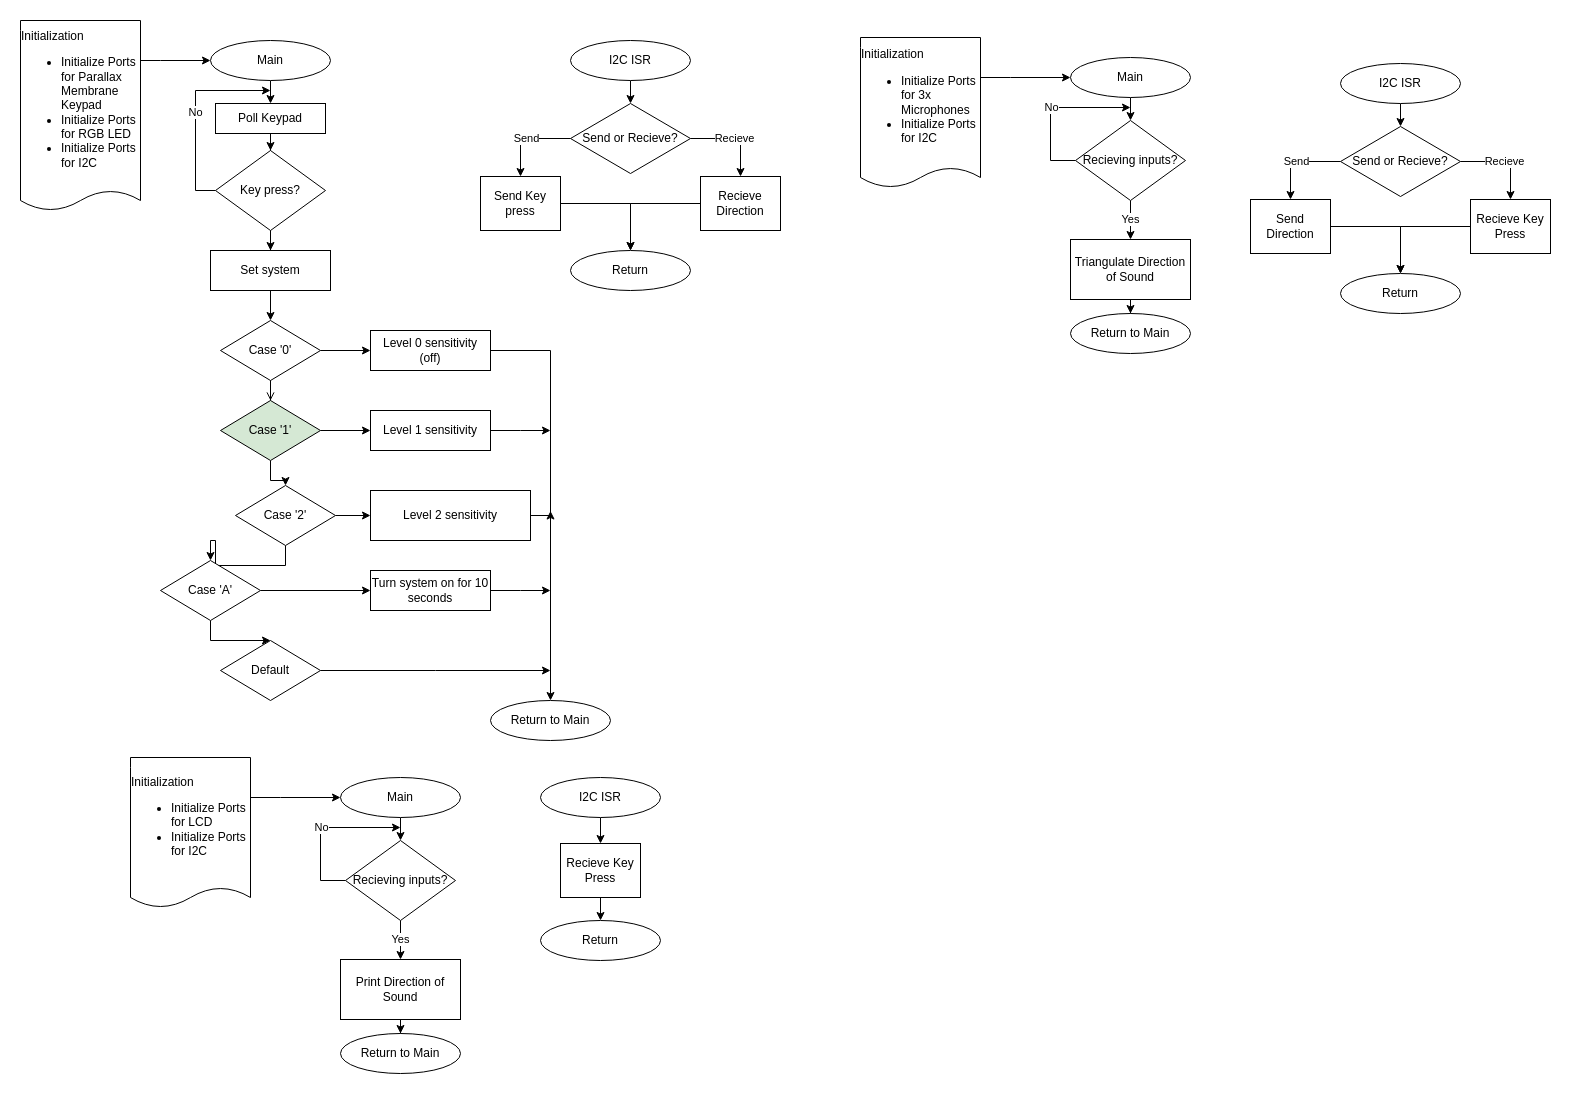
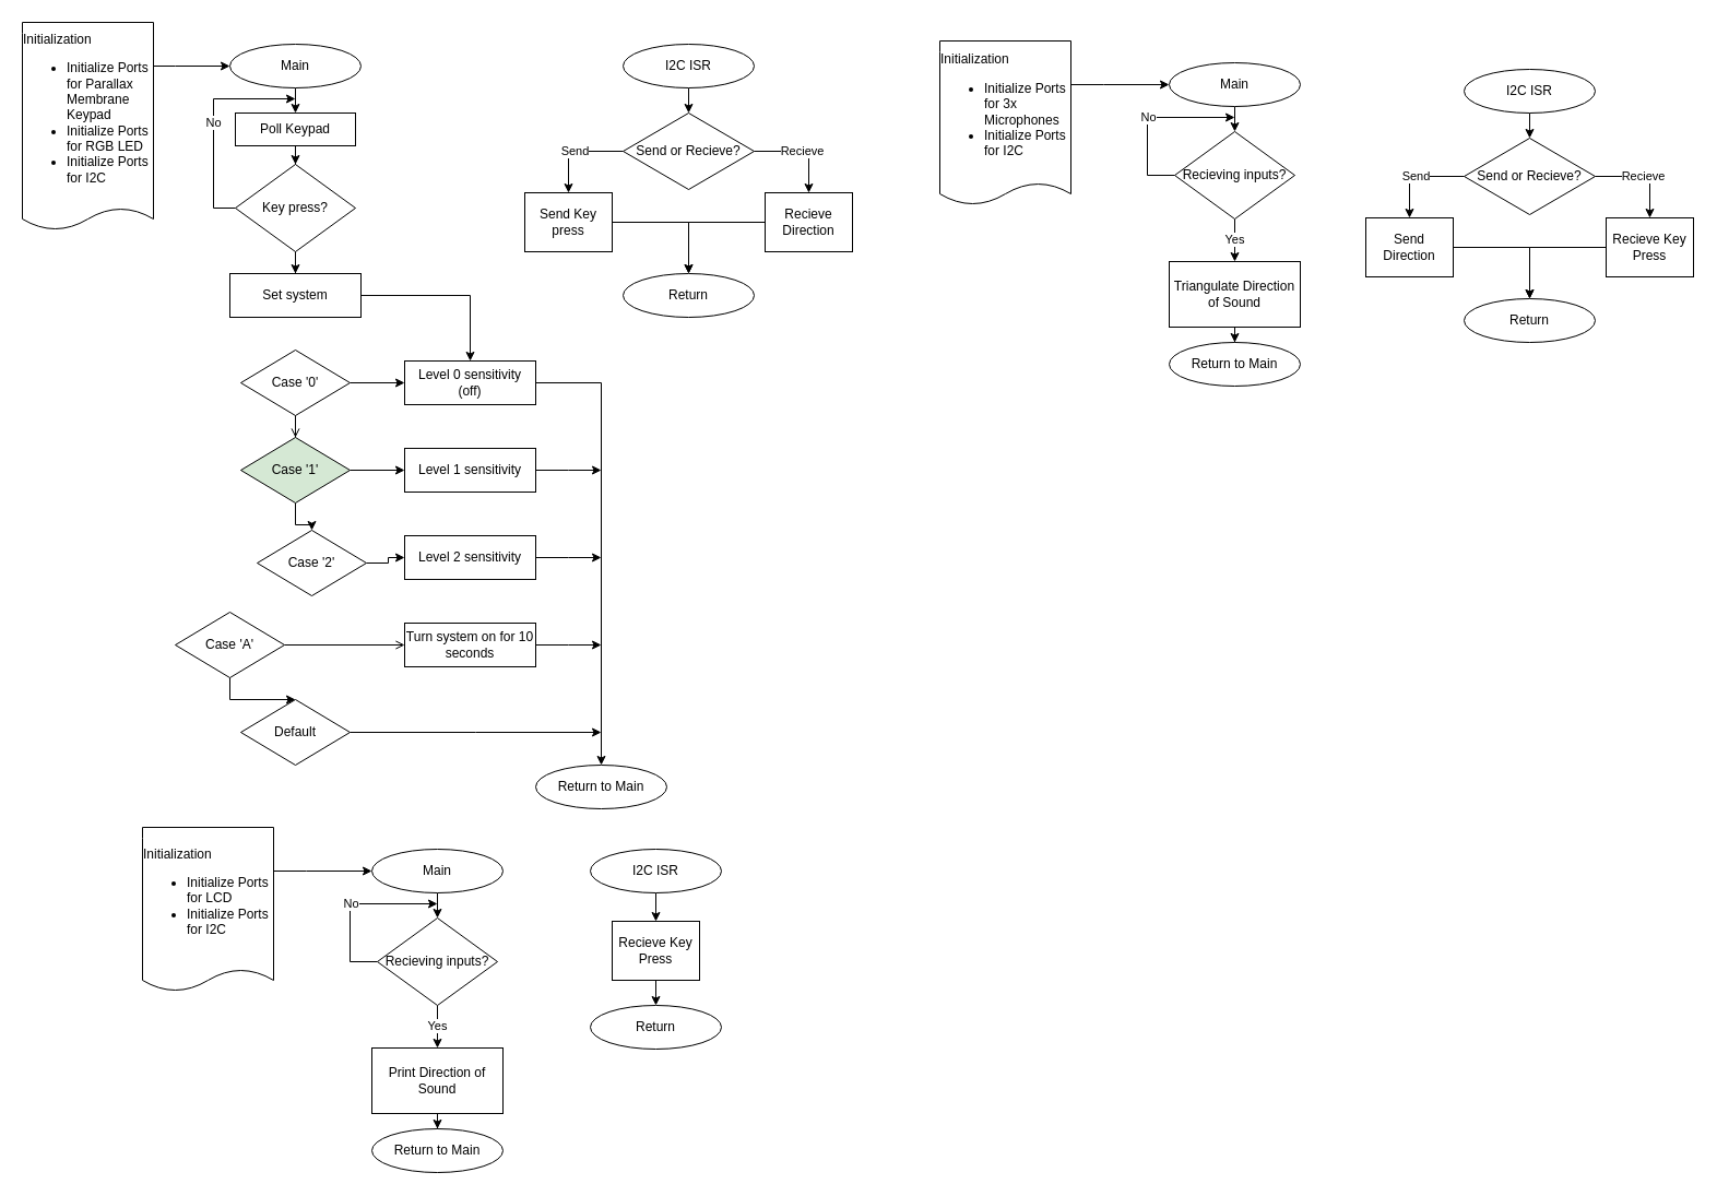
- <mxCell id="11" value="" style="edgeStyle=orthogonalEdgeStyle;rounded=0;orthogonalLoop=1;jettySize=auto;html=1;" edge="1" parent="1" source="12" target="15"><mxGeometry relative="1" as="geometry" /></mxCell>
+ <mxCell id="11" value="" style="edgeStyle=orthogonalEdgeStyle;rounded=0;orthogonalLoop=1;jettySize=auto;html=1;" edge="1" parent="1" source="12" target="17"><mxGeometry relative="1" as="geometry" /></mxCell>
- <mxCell id="27" value="Level 2 sensitivity" style="rounded=0;whiteSpace=wrap;html=1;" vertex="1" parent="1"><mxGeometry x="370" y="490" width="160" height="50" as="geometry" /></mxCell>
+ <mxCell id="27" value="Level 2 sensitivity" style="rounded=0;whiteSpace=wrap;html=1;" vertex="1" parent="1"><mxGeometry x="370" y="490" width="120" height="40" as="geometry" /></mxCell>
- <mxCell id="24" style="edgeStyle=orthogonalEdgeStyle;rounded=0;orthogonalLoop=1;jettySize=auto;html=1;entryX=0.5;entryY=0;entryDx=0;entryDy=0;" edge="1" parent="1" source="25" target="30"><mxGeometry relative="1" as="geometry" /></mxCell>
- <mxCell id="28" value="" style="edgeStyle=orthogonalEdgeStyle;rounded=0;orthogonalLoop=1;jettySize=auto;html=1;" edge="1" parent="1" source="30" target="32"><mxGeometry relative="1" as="geometry" /></mxCell>
+ <mxCell id="28" value="" style="edgeStyle=orthogonalEdgeStyle;rounded=0;orthogonalLoop=1;jettySize=auto;html=1;endArrow=open;" edge="1" parent="1" source="30" target="32"><mxGeometry relative="1" as="geometry" /></mxCell>
